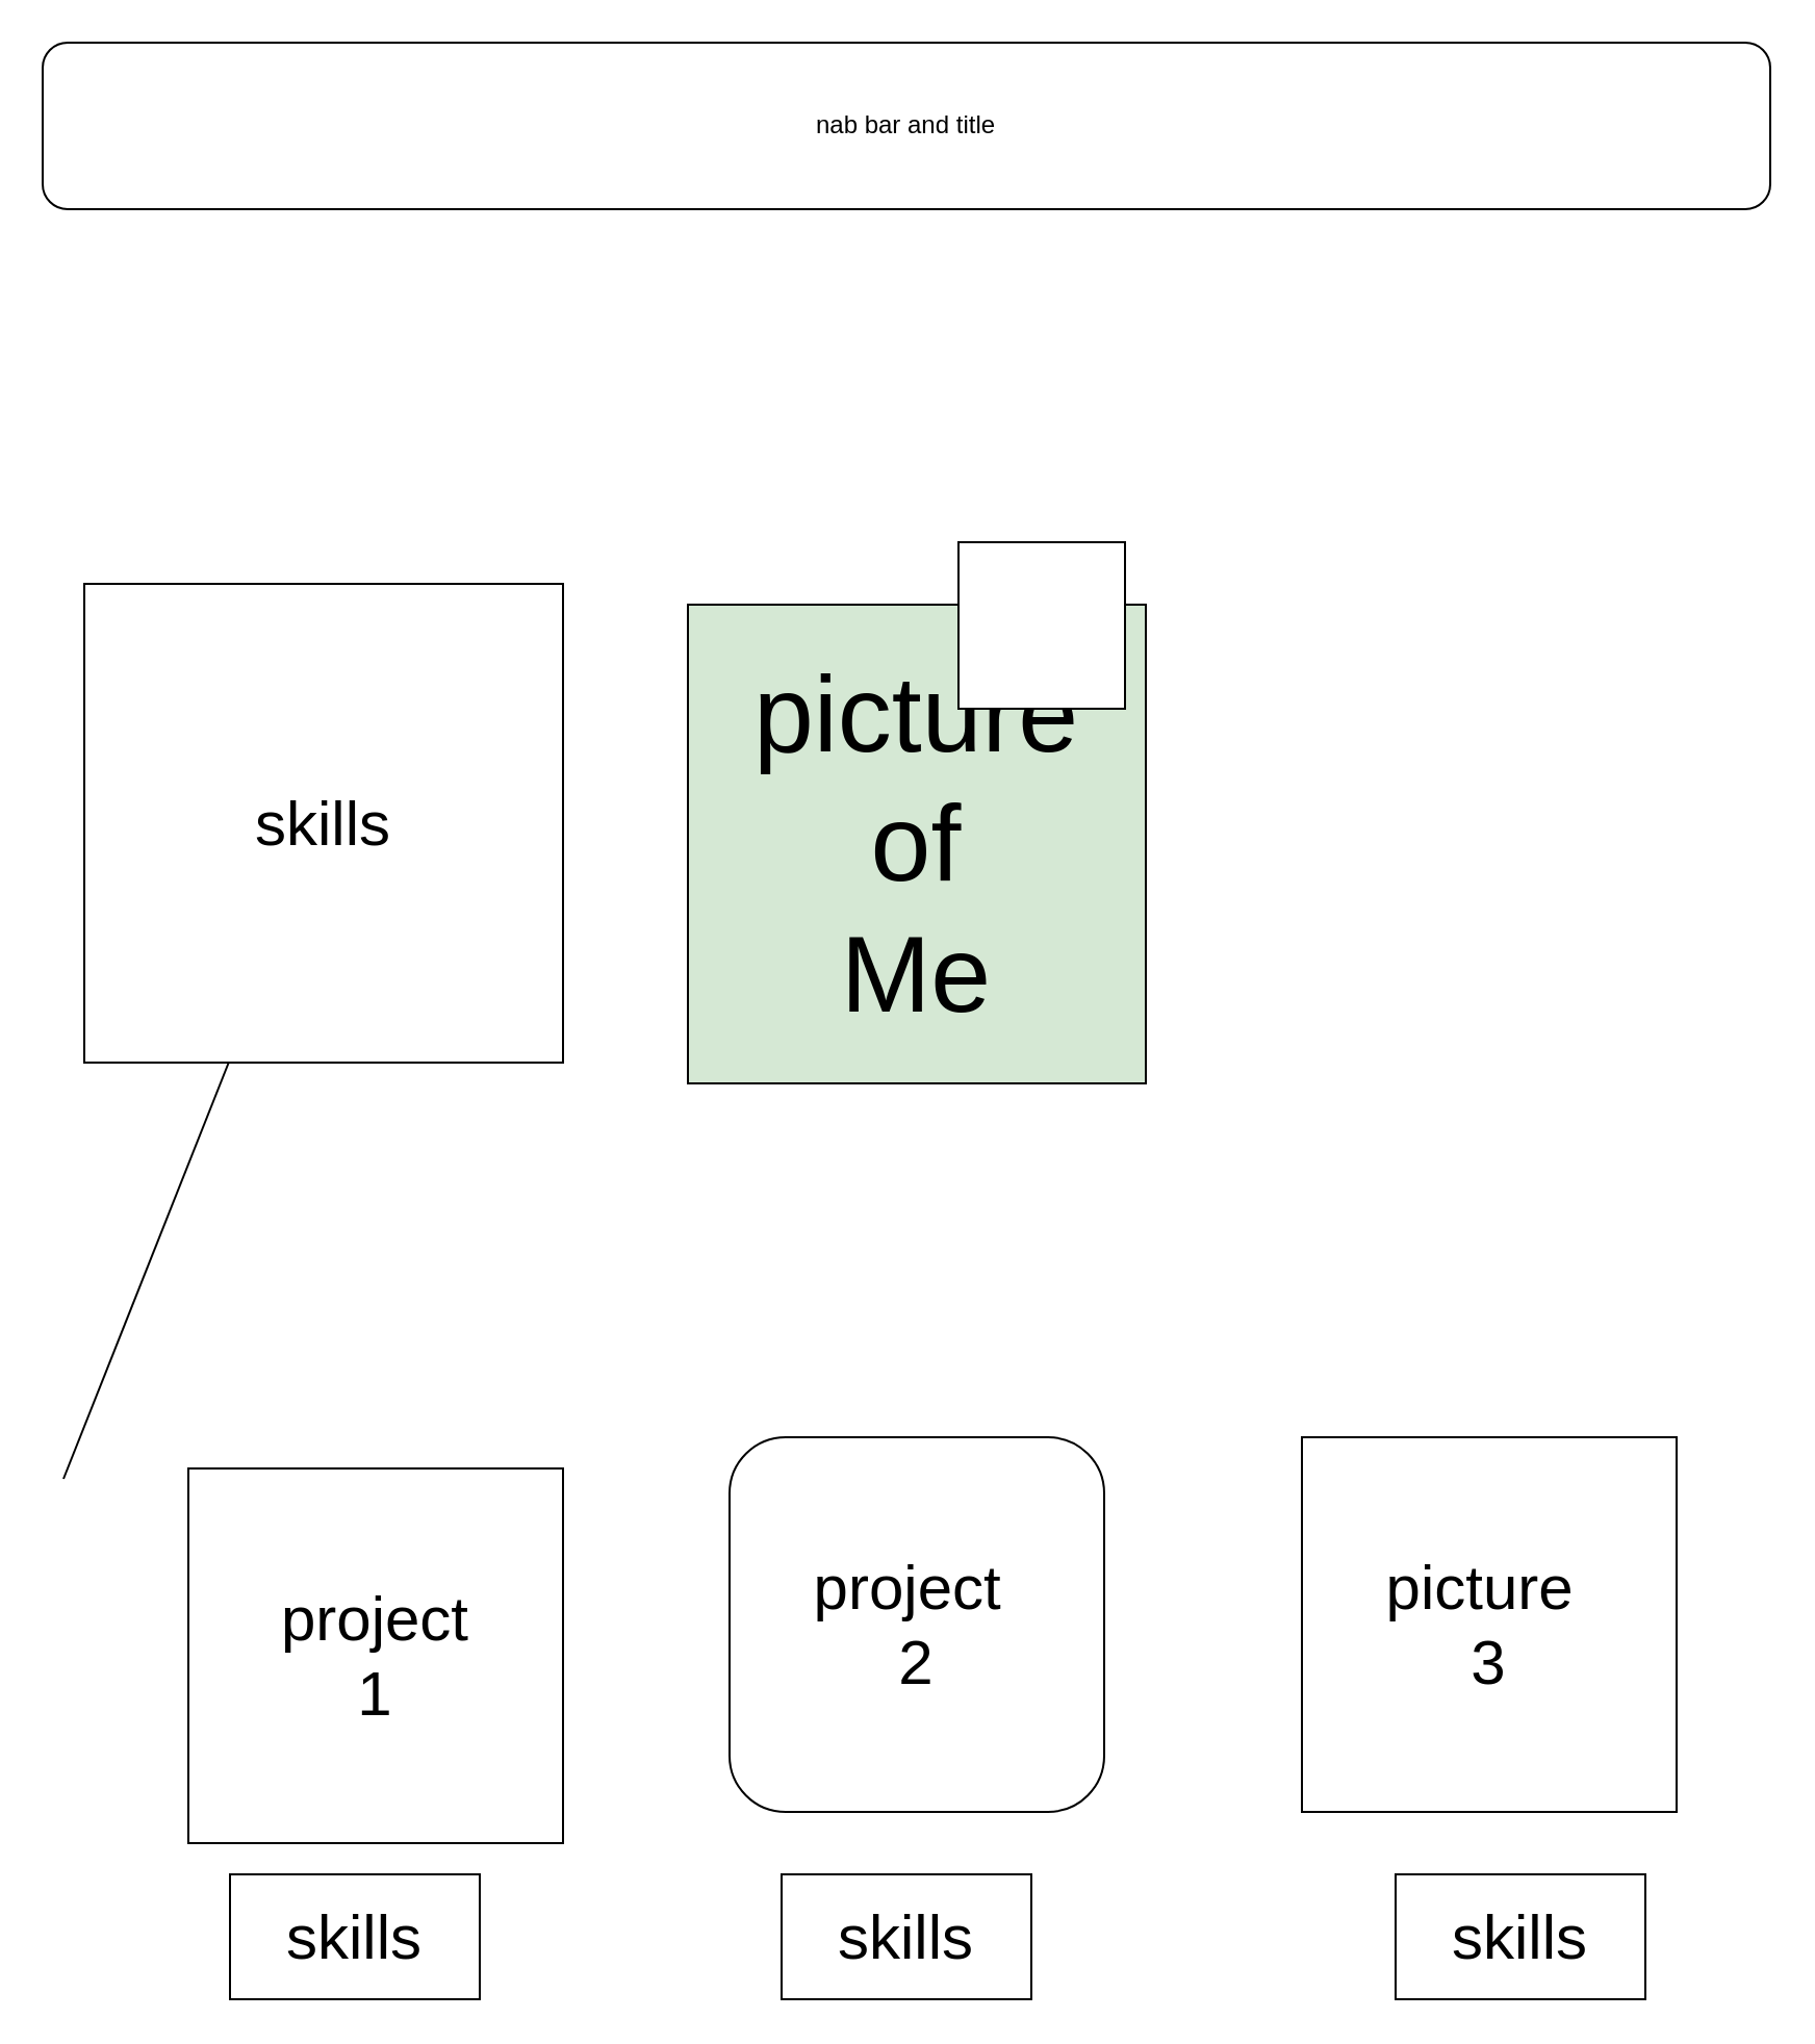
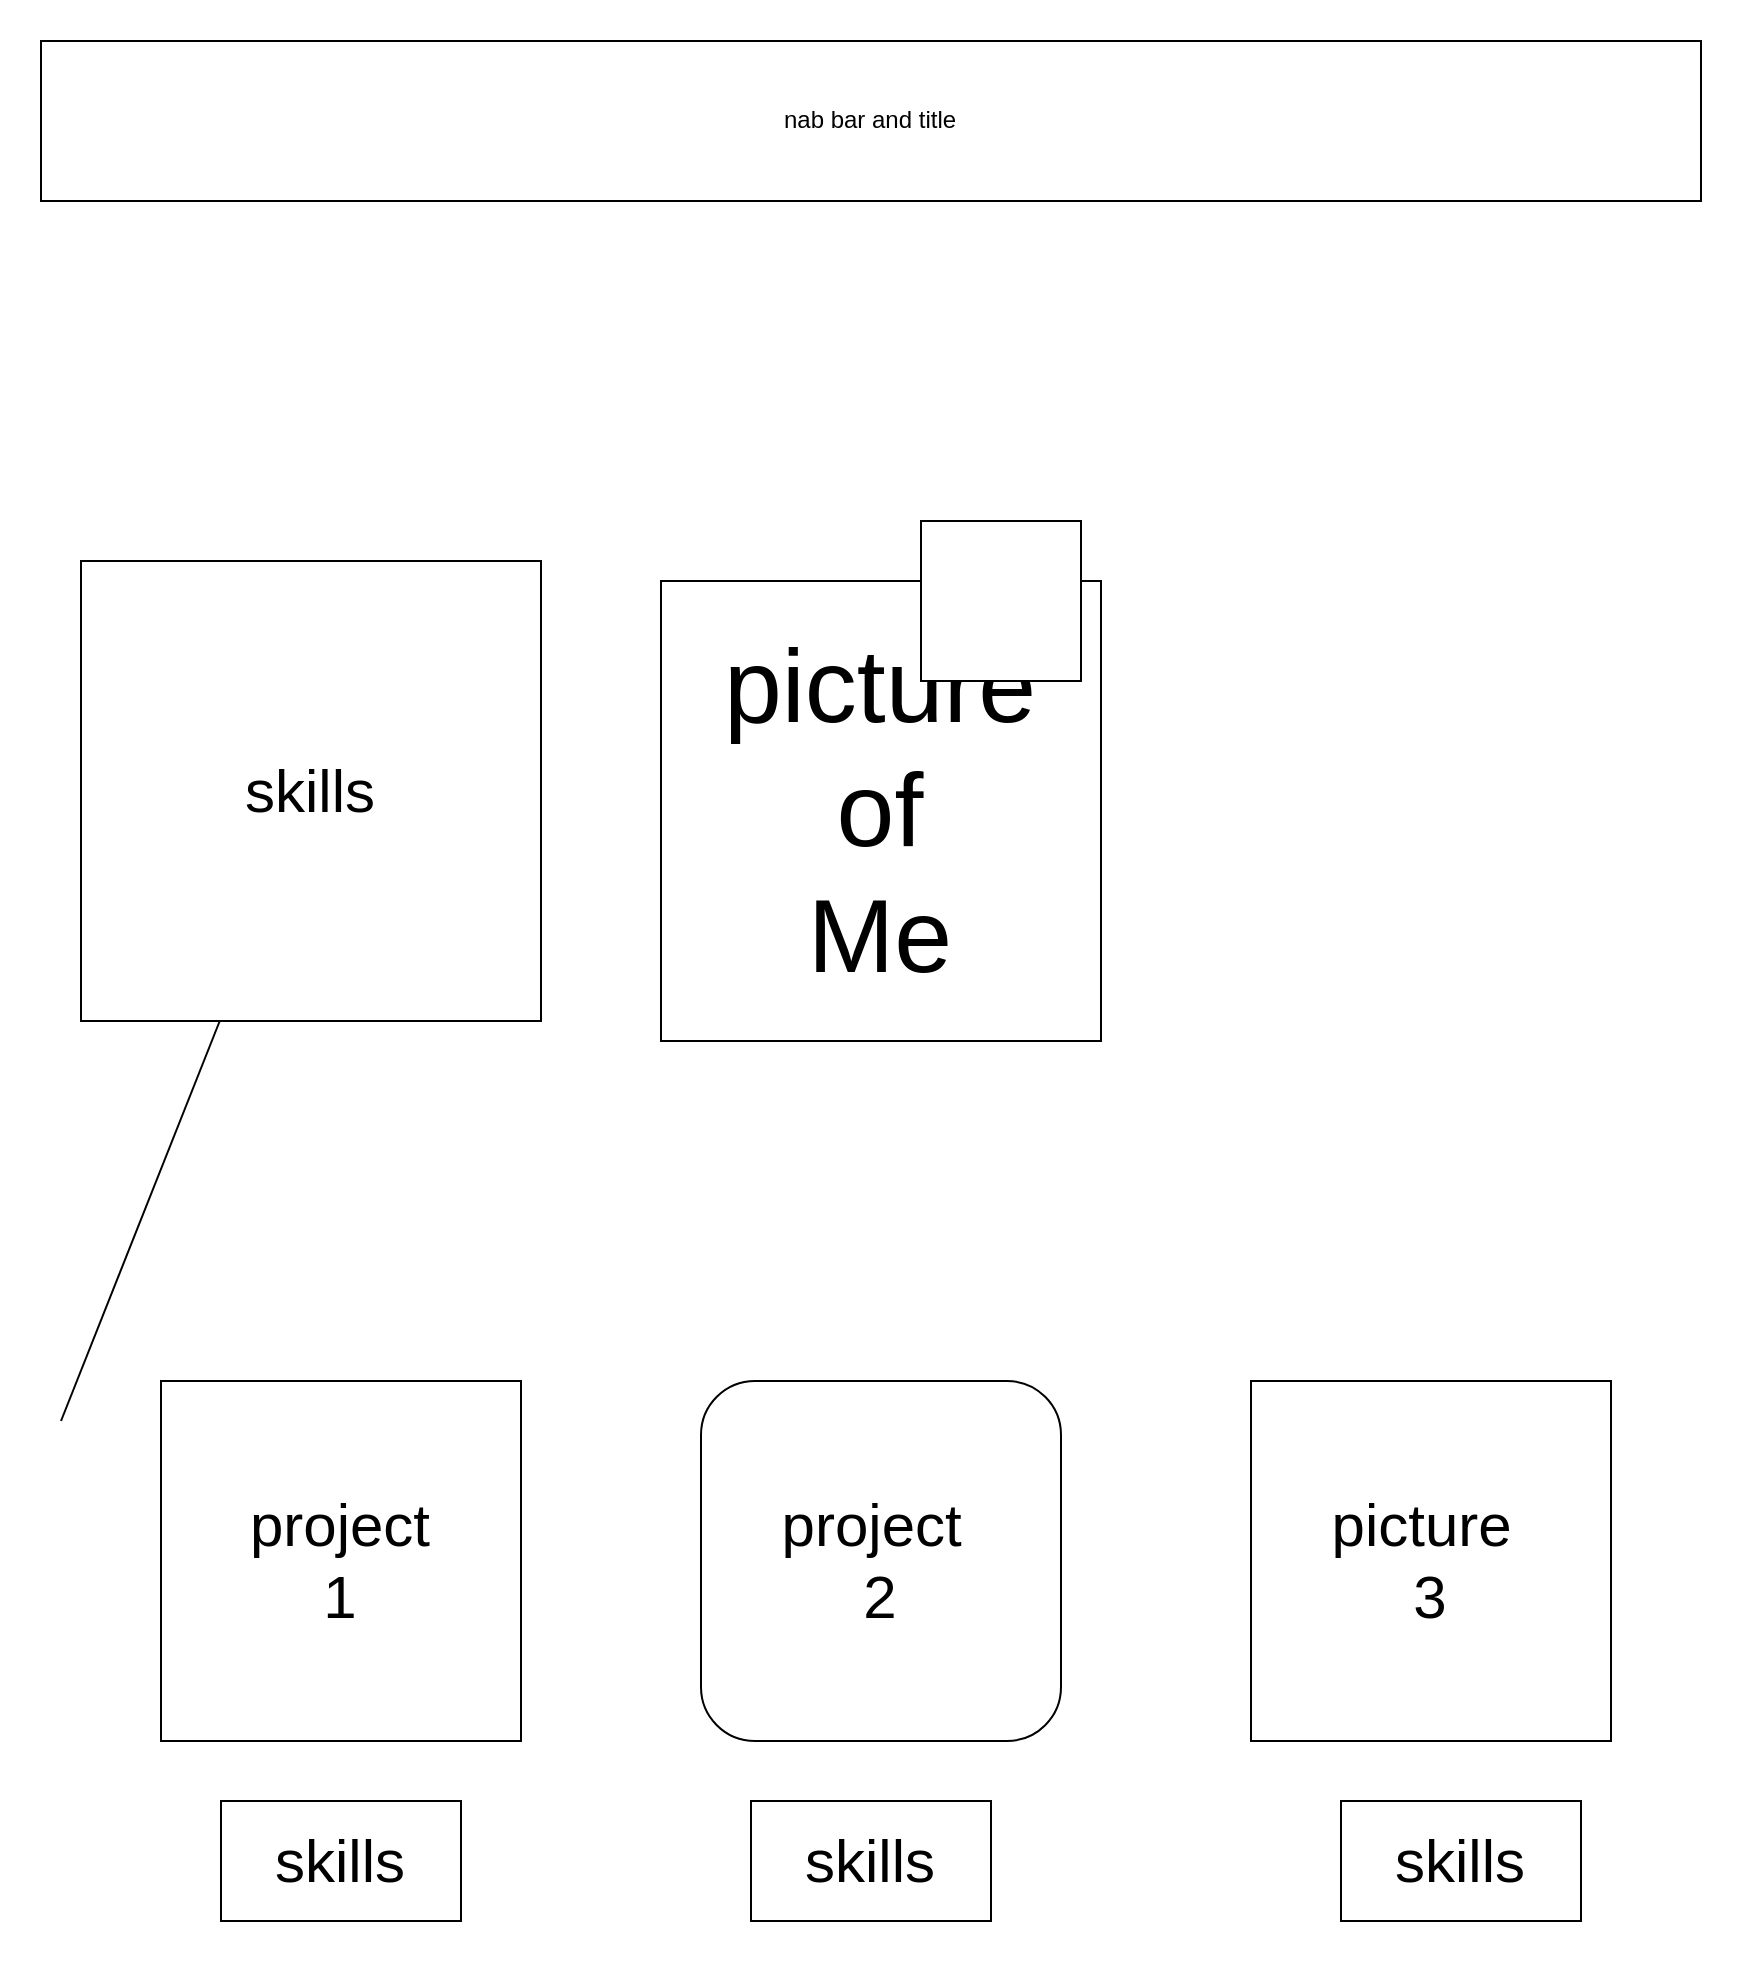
- <mxCell id="2" value="nab bar and title" style="whiteSpace=wrap;html=1;rounded=1;" vertex="1" parent="1"><mxGeometry x="20" y="20" width="830" height="80" as="geometry" /></mxCell>
+ <mxCell id="2" value="nab bar and title" style="rounded=0;whiteSpace=wrap;html=1;" vertex="1" parent="1"><mxGeometry x="20" y="20" width="830" height="80" as="geometry" /></mxCell>
- <mxCell id="3" value="picture&lt;br&gt;of&lt;br&gt;Me" style="rounded=0;whiteSpace=wrap;html=1;fontSize=52;fillColor=#d5e8d4;" vertex="1" parent="1"><mxGeometry x="330" y="290" width="220" height="230" as="geometry" /></mxCell>
+ <mxCell id="3" value="picture&lt;br&gt;of&lt;br&gt;Me" style="rounded=0;whiteSpace=wrap;html=1;fontSize=52;" vertex="1" parent="1"><mxGeometry x="330" y="290" width="220" height="230" as="geometry" /></mxCell>
- <mxCell id="5" value="project&lt;br&gt;1" style="whiteSpace=wrap;html=1;aspect=fixed;fontSize=30;" vertex="1" parent="1"><mxGeometry x="90" y="705" width="180" height="180" as="geometry" /></mxCell>
+ <mxCell id="5" value="project&lt;br&gt;1" style="whiteSpace=wrap;html=1;aspect=fixed;fontSize=30;" vertex="1" parent="1"><mxGeometry x="80" y="690" width="180" height="180" as="geometry" /></mxCell>
